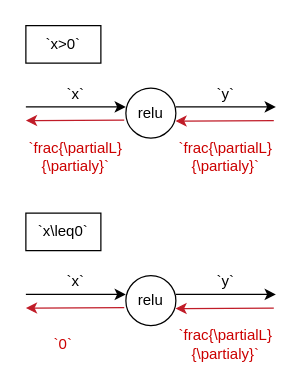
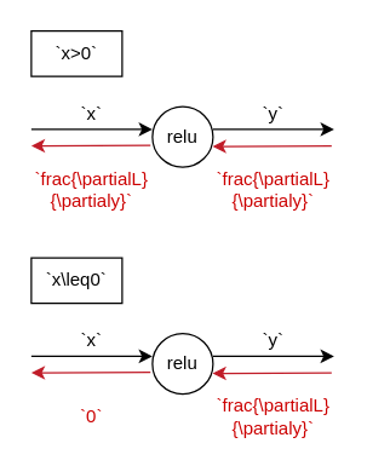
- <mxCell id="19" value="&lt;div&gt;&lt;font color=&quot;#cc0000&quot;&gt;`0`&lt;/font&gt;&lt;/div&gt;" style="text;html=1;strokeColor=none;fillColor=none;align=center;verticalAlign=middle;whiteSpace=wrap;rounded=0;" vertex="1" parent="1"><mxGeometry x="20" y="260" width="60" height="30" as="geometry" /></mxCell>
+ <mxCell id="19" value="&lt;div&gt;&lt;font color=&quot;#cc0000&quot;&gt;`0`&lt;/font&gt;&lt;/div&gt;" style="text;html=1;strokeColor=none;fillColor=none;align=center;verticalAlign=middle;whiteSpace=wrap;rounded=0;" vertex="1" parent="1"><mxGeometry x="30" y="260" width="60" height="30" as="geometry" /></mxCell>
